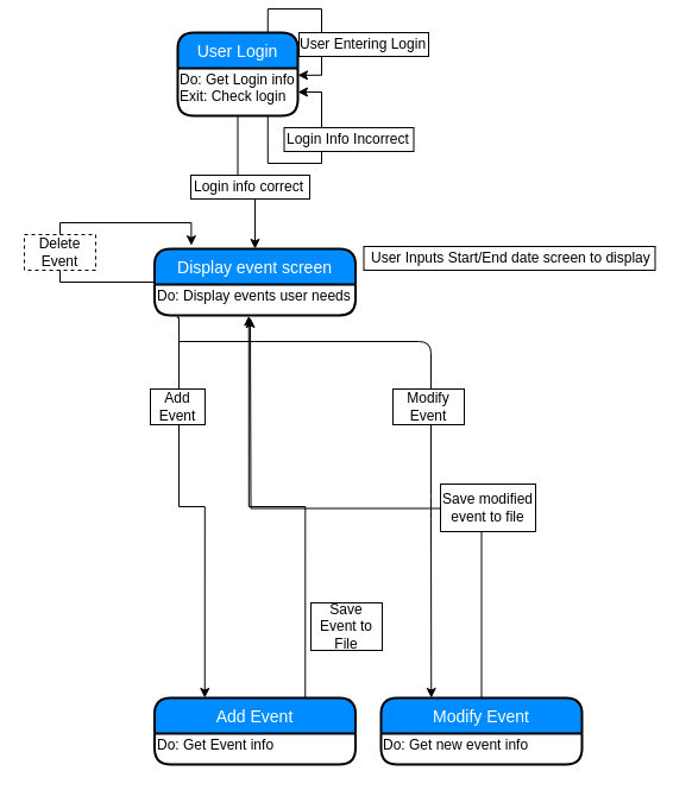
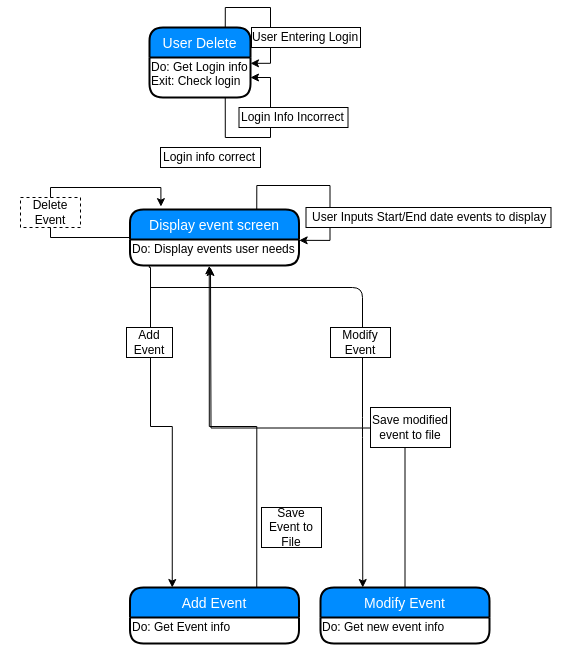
- <mxCell id="2" value="User Login" style="swimlane;childLayout=stackLayout;horizontal=1;startSize=30;horizontalStack=0;fillColor=#008cff;fontColor=#FFFFFF;rounded=1;fontSize=14;fontStyle=0;strokeWidth=2;resizeParent=0;resizeLast=1;shadow=0;dashed=0;align=center;" vertex="1" parent="1"><mxGeometry x="149" y="20" width="101" height="70" as="geometry" /></mxCell>
+ <mxCell id="2" value="User Delete" style="swimlane;childLayout=stackLayout;horizontal=1;startSize=30;horizontalStack=0;fillColor=#008cff;fontColor=#FFFFFF;rounded=1;fontSize=14;fontStyle=0;strokeWidth=2;resizeParent=0;resizeLast=1;shadow=0;dashed=0;align=center;" vertex="1" parent="1"><mxGeometry x="149" y="20" width="101" height="70" as="geometry" /></mxCell>
- <mxCell id="9" style="edgeStyle=orthogonalEdgeStyle;rounded=0;orthogonalLoop=1;jettySize=auto;html=1;entryX=0.5;entryY=0;entryDx=0;entryDy=0;" edge="1" parent="1" source="3" target="8"><mxGeometry relative="1" as="geometry" /></mxCell>
+ <mxCell id="23" style="edgeStyle=orthogonalEdgeStyle;rounded=0;orthogonalLoop=1;jettySize=auto;html=1;exitX=0.75;exitY=0;exitDx=0;exitDy=0;entryX=1.001;entryY=0.033;entryDx=0;entryDy=0;entryPerimeter=0;" edge="1" parent="1" source="8" target="22"><mxGeometry relative="1" as="geometry"><Array as="points"><mxPoint x="264.5" y="178" /><mxPoint x="329.5" y="178" /><mxPoint x="329.5" y="235" /></Array></mxGeometry></mxCell>
- <mxCell id="25" value="User Inputs Start/End date screen to display" style="text;html=1;resizable=0;points=[];autosize=1;align=left;verticalAlign=top;spacingTop=-4;" vertex="1" parent="1"><mxGeometry x="310" y="200" width="250" height="20" as="geometry" /></mxCell>
+ <mxCell id="25" value="User Inputs Start/End date events to display" style="text;html=1;resizable=0;points=[];autosize=1;align=left;verticalAlign=top;spacingTop=-4;" vertex="1" parent="1"><mxGeometry x="310" y="200" width="250" height="20" as="geometry" /></mxCell>
